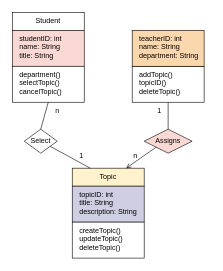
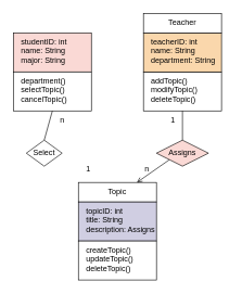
- <mxCell id="15" value="Student" style="rounded=0;whiteSpace=wrap;html=1;" vertex="1" parent="14"><mxGeometry width="120" height="30" as="geometry" /></mxCell>
+ <mxCell id="7" value="Teacher" style="rounded=0;whiteSpace=wrap;html=1;" vertex="1" parent="2"><mxGeometry width="120" height="30" as="geometry" /></mxCell>
- <mxCell id="18" value="studentID: int&lt;br&gt;name: String&lt;br&gt;title: String" style="text;whiteSpace=wrap;html=1;" vertex="1" parent="14"><mxGeometry x="10" y="30" width="100" height="90" as="geometry" /></mxCell>
+ <mxCell id="18" value="studentID: int&lt;br&gt;name: String&lt;br&gt;major: String" style="text;whiteSpace=wrap;html=1;" vertex="1" parent="14"><mxGeometry x="10" y="30" width="100" height="90" as="geometry" /></mxCell>
- <mxCell id="6" value="addTopic()&lt;br&gt;topicID()&lt;br&gt;deleteTopic()" style="text;whiteSpace=wrap;html=1;" vertex="1" parent="2"><mxGeometry x="10" y="90" width="120" height="40" as="geometry" /></mxCell>
+ <mxCell id="6" value="addTopic()&lt;br&gt;modifyTopic()&lt;br&gt;deleteTopic()" style="text;whiteSpace=wrap;html=1;" vertex="1" parent="2"><mxGeometry x="10" y="90" width="120" height="40" as="geometry" /></mxCell>
- <mxCell id="24" value="" style="endArrow=none;html=1;entryX=0.25;entryY=0;entryDx=0;entryDy=0;" edge="1" parent="1" source="20" target="9"><mxGeometry width="50" height="50" relative="1" as="geometry"><mxPoint x="20" y="305" as="sourcePoint" /><mxPoint x="70" y="255" as="targetPoint" /></mxGeometry></mxCell>
- <mxCell id="9" value="Topic" style="rounded=0;whiteSpace=wrap;html=1;fillColor=#fff2cc;" vertex="1" parent="8"><mxGeometry width="120" height="30" as="geometry" /></mxCell>
+ <mxCell id="9" value="Topic" style="rounded=0;whiteSpace=wrap;html=1;" vertex="1" parent="8"><mxGeometry width="120" height="30" as="geometry" /></mxCell>
- <mxCell id="12" value="topicID: int&lt;br&gt;title: String&lt;br&gt;description: String" style="text;whiteSpace=wrap;html=1;" vertex="1" parent="8"><mxGeometry x="10" y="30" width="110" height="90" as="geometry" /></mxCell>
+ <mxCell id="12" value="topicID: int&lt;br&gt;title: String&lt;br&gt;description: Assigns" style="text;whiteSpace=wrap;html=1;" vertex="1" parent="8"><mxGeometry x="10" y="30" width="110" height="90" as="geometry" /></mxCell>
